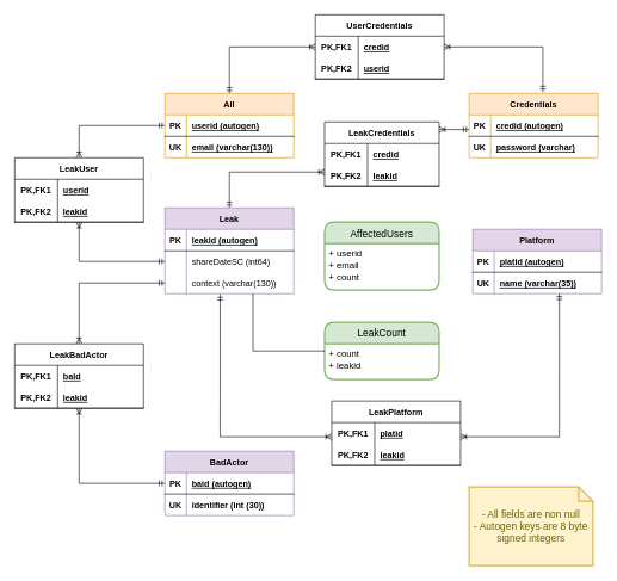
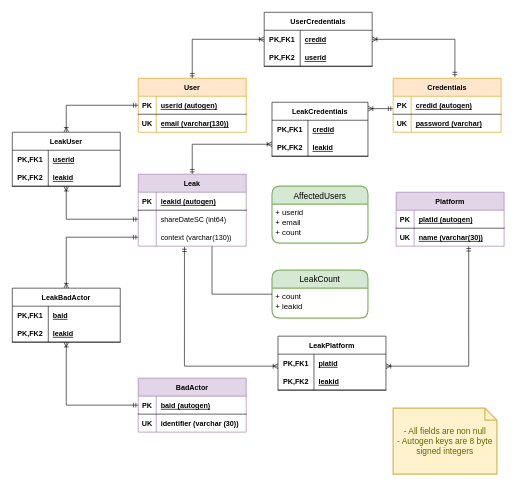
- <mxCell id="37" value="All" style="shape=table;startSize=30;container=1;collapsible=1;childLayout=tableLayout;fixedRows=1;rowLines=0;fontStyle=1;align=center;resizeLast=1;fillColor=#ffe6cc;strokeColor=#d79b00;" parent="1" vertex="1"><mxGeometry x="230" y="130" width="180" height="90" as="geometry" /></mxCell>
+ <mxCell id="37" value="User" style="shape=table;startSize=30;container=1;collapsible=1;childLayout=tableLayout;fixedRows=1;rowLines=0;fontStyle=1;align=center;resizeLast=1;fillColor=#ffe6cc;strokeColor=#d79b00;" parent="1" vertex="1"><mxGeometry x="230" y="130" width="180" height="90" as="geometry" /></mxCell>
- <mxCell id="50" value="name (varchar(35))" style="shape=partialRectangle;connectable=0;fillColor=none;top=0;left=0;bottom=0;right=0;align=left;spacingLeft=6;overflow=hidden;fontStyle=5" parent="48" vertex="1"><mxGeometry x="30" width="150" height="30" as="geometry"><mxRectangle width="150" height="30" as="alternateBounds" /></mxGeometry></mxCell>
+ <mxCell id="50" value="name (varchar(30))" style="shape=partialRectangle;connectable=0;fillColor=none;top=0;left=0;bottom=0;right=0;align=left;spacingLeft=6;overflow=hidden;fontStyle=5" parent="48" vertex="1"><mxGeometry x="30" width="150" height="30" as="geometry"><mxRectangle width="150" height="30" as="alternateBounds" /></mxGeometry></mxCell>
- <mxCell id="64" value="identifier (int (30))" style="shape=partialRectangle;connectable=0;fillColor=none;top=0;left=0;bottom=0;right=0;align=left;spacingLeft=6;overflow=hidden;fontStyle=1" parent="62" vertex="1"><mxGeometry x="30" width="150" height="30" as="geometry"><mxRectangle width="150" height="30" as="alternateBounds" /></mxGeometry></mxCell>
+ <mxCell id="64" value="identifier (varchar (30))" style="shape=partialRectangle;connectable=0;fillColor=none;top=0;left=0;bottom=0;right=0;align=left;spacingLeft=6;overflow=hidden;fontStyle=1" parent="62" vertex="1"><mxGeometry x="30" width="150" height="30" as="geometry"><mxRectangle width="150" height="30" as="alternateBounds" /></mxGeometry></mxCell>
